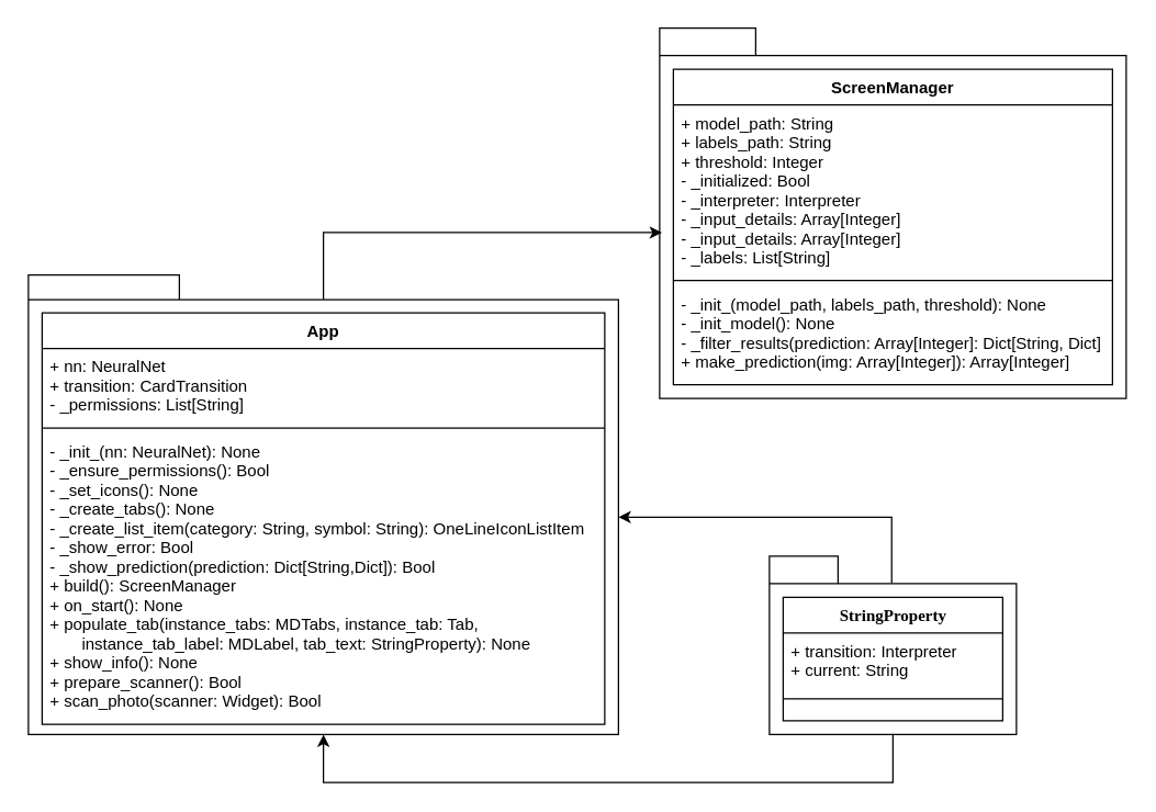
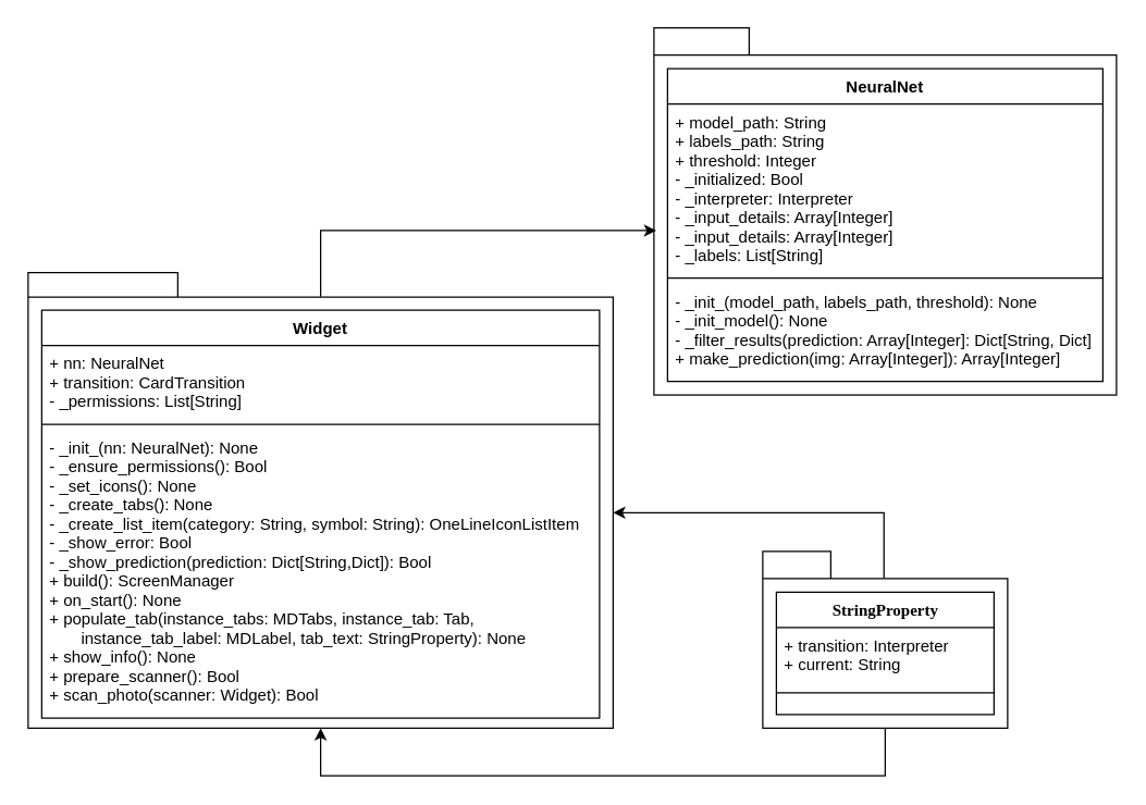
- <mxCell id="16" value="ScreenManager" style="swimlane;fontStyle=1;align=center;verticalAlign=top;childLayout=stackLayout;horizontal=1;startSize=26;horizontalStack=0;resizeParent=1;resizeParentMax=0;resizeLast=0;collapsible=1;marginBottom=0;" vertex="1" parent="1"><mxGeometry x="490" y="50" width="320" height="230" as="geometry" /></mxCell>
+ <mxCell id="16" value="NeuralNet" style="swimlane;fontStyle=1;align=center;verticalAlign=top;childLayout=stackLayout;horizontal=1;startSize=26;horizontalStack=0;resizeParent=1;resizeParentMax=0;resizeLast=0;collapsible=1;marginBottom=0;" vertex="1" parent="1"><mxGeometry x="490" y="50" width="320" height="230" as="geometry" /></mxCell>
- <mxCell id="9" value="App" style="swimlane;fontStyle=1;align=center;verticalAlign=top;childLayout=stackLayout;horizontal=1;startSize=26;horizontalStack=0;resizeParent=1;resizeParentMax=0;resizeLast=0;collapsible=1;marginBottom=0;" vertex="1" parent="1"><mxGeometry x="30" y="227.5" width="410" height="300" as="geometry" /></mxCell>
+ <mxCell id="9" value="Widget" style="swimlane;fontStyle=1;align=center;verticalAlign=top;childLayout=stackLayout;horizontal=1;startSize=26;horizontalStack=0;resizeParent=1;resizeParentMax=0;resizeLast=0;collapsible=1;marginBottom=0;" vertex="1" parent="1"><mxGeometry x="30" y="227.5" width="410" height="300" as="geometry" /></mxCell>
